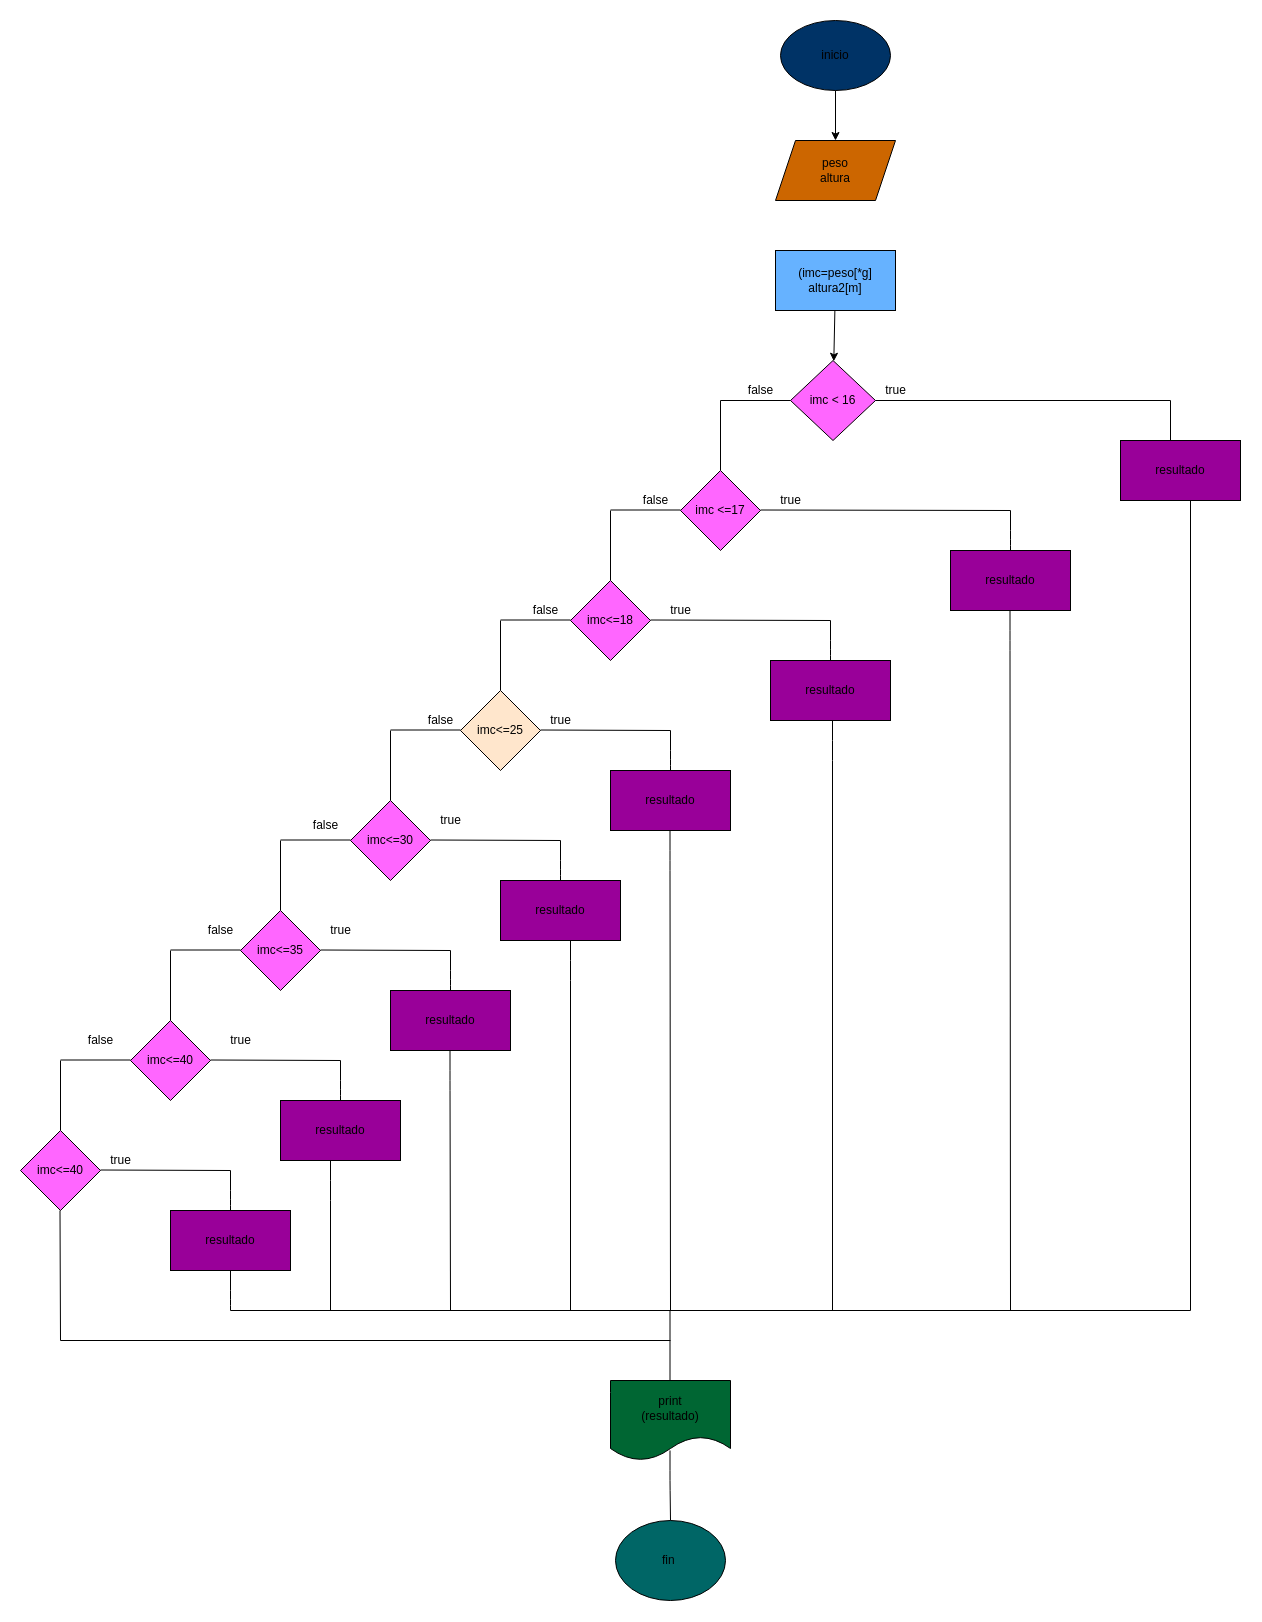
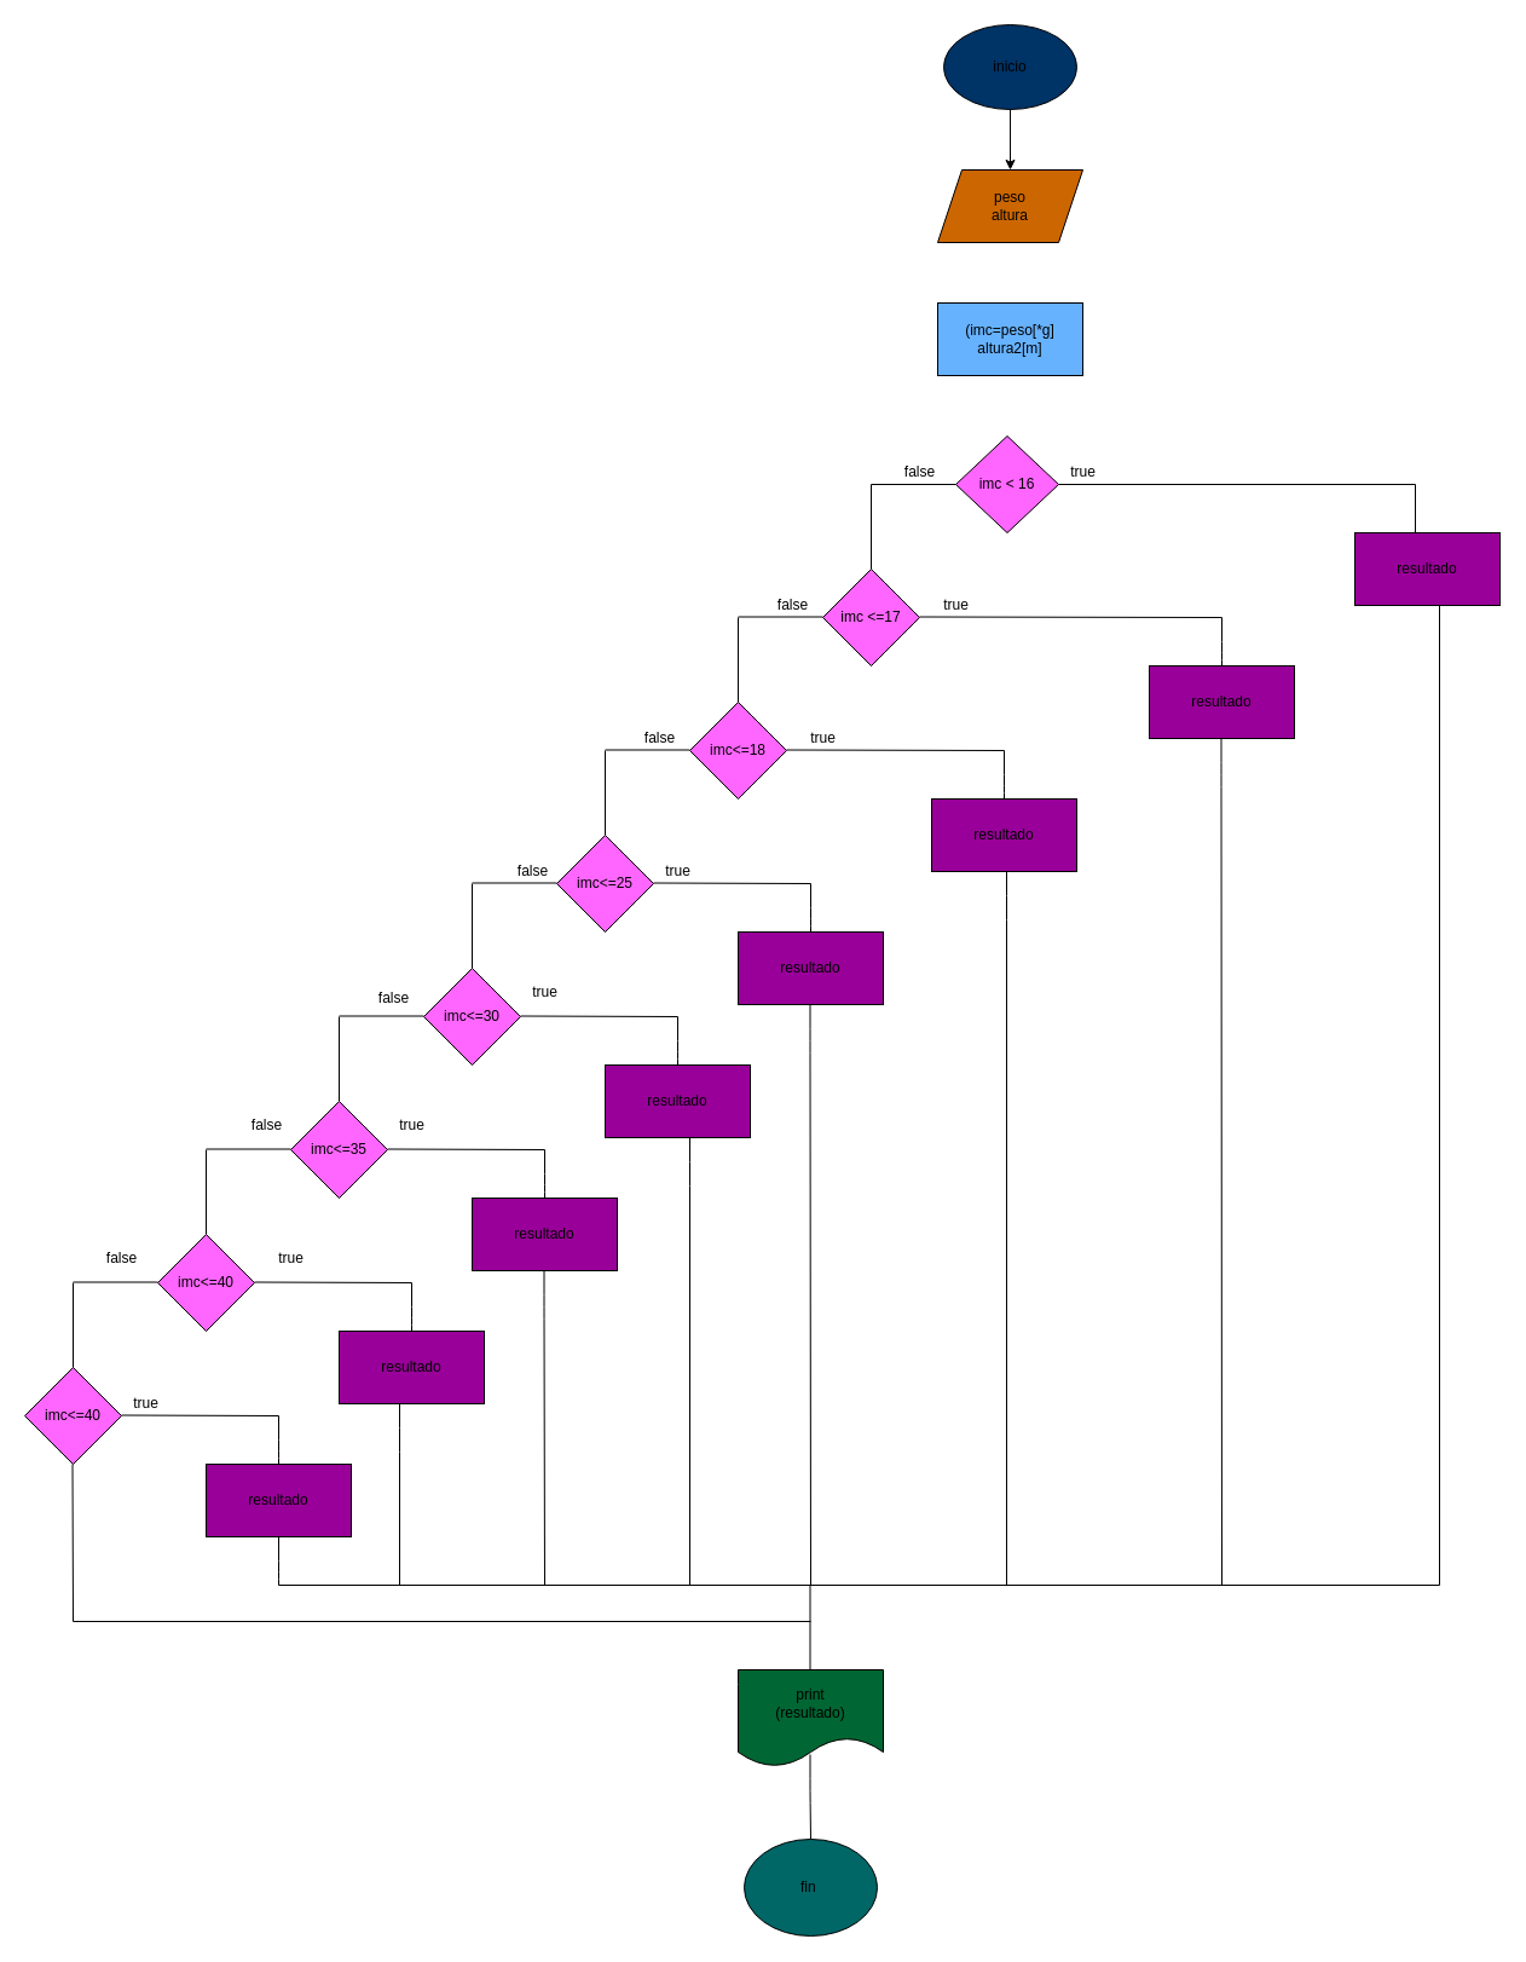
- <mxCell id="5" value="" style="edgeStyle=none;html=1;" edge="1" parent="1" source="6" target="7"><mxGeometry relative="1" as="geometry" /></mxCell>
- <mxCell id="16" value="imc&amp;lt;=25" style="rhombus;whiteSpace=wrap;html=1;fillColor=#ffe6cc;" vertex="1" parent="1"><mxGeometry x="460" y="690" width="80" height="80" as="geometry" /></mxCell>
+ <mxCell id="16" value="imc&amp;lt;=25" style="rhombus;whiteSpace=wrap;html=1;fillColor=#FF66FF;" vertex="1" parent="1"><mxGeometry x="460" y="690" width="80" height="80" as="geometry" /></mxCell>
